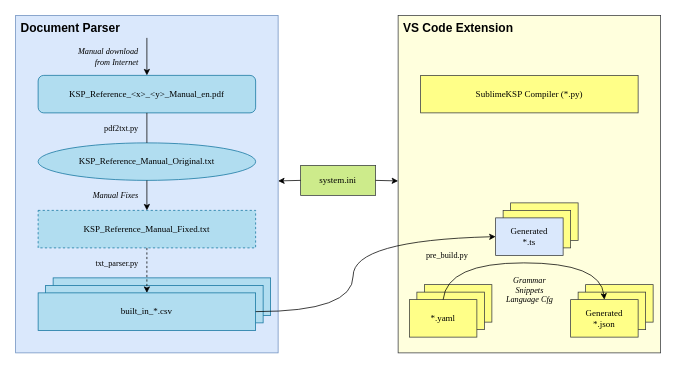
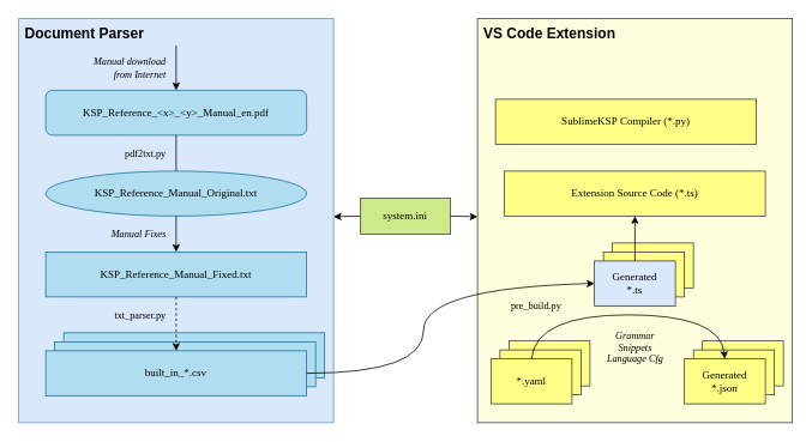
- <mxCell id="14" value="&lt;div&gt;SublimeKSP&amp;nbsp;&lt;span style=&quot;background-color: transparent; color: light-dark(rgb(0, 0, 0), rgb(255, 255, 255));&quot;&gt;Compiler (*.py)&lt;/span&gt;&lt;/div&gt;" style="rounded=0;whiteSpace=wrap;html=1;fontFamily=Lucida Console;fillColor=#ffff88;strokeColor=#36393d;fontStyle=0" vertex="1" parent="1"><mxGeometry x="560" y="100" width="290" height="50" as="geometry" /></mxCell>
+ <mxCell id="14" value="&lt;div&gt;SublimeKSP&amp;nbsp;&lt;span style=&quot;background-color: transparent; color: light-dark(rgb(0, 0, 0), rgb(255, 255, 255));&quot;&gt;Compiler (*.py)&lt;/span&gt;&lt;/div&gt;" style="rounded=0;whiteSpace=wrap;html=1;fontFamily=Lucida Console;fillColor=#ffff88;strokeColor=#36393d;fontStyle=0" vertex="1" parent="1"><mxGeometry x="550" y="110" width="290" height="50" as="geometry" /></mxCell>
+ <mxCell id="15" value="&lt;div&gt;Extension&amp;nbsp;&lt;span style=&quot;background-color: transparent; color: light-dark(rgb(0, 0, 0), rgb(255, 255, 255));&quot;&gt;Source Code (*.ts)&lt;/span&gt;&lt;/div&gt;" style="rounded=0;whiteSpace=wrap;html=1;fontFamily=Lucida Console;fillColor=#ffff88;strokeColor=#36393d;fontStyle=0" vertex="1" parent="1"><mxGeometry x="560" y="190" width="290" height="50" as="geometry" /></mxCell>
+ <mxCell id="19" value="" style="endArrow=classic;html=1;rounded=0;labelBackgroundColor=none;align=right;spacingRight=10;fontFamily=Lucida Console;fontStyle=2" edge="1" parent="1" source="18" target="15"><mxGeometry width="50" height="50" relative="1" as="geometry"><mxPoint x="950" y="350" as="sourcePoint" /><mxPoint x="705" y="280" as="targetPoint" /></mxGeometry></mxCell>
- <mxCell id="5" value="KSP_Reference_Manual_Fixed.txt" style="rounded=0;whiteSpace=wrap;html=1;fontFamily=Lucida Console;fillColor=#b1ddf0;strokeColor=#10739e;fontStyle=0;dashed=1;" vertex="1" parent="1"><mxGeometry x="50" y="280" width="290" height="50" as="geometry" /></mxCell>
+ <mxCell id="5" value="KSP_Reference_Manual_Fixed.txt" style="rounded=0;whiteSpace=wrap;html=1;fontFamily=Lucida Console;fillColor=#b1ddf0;strokeColor=#10739e;fontStyle=0" vertex="1" parent="1"><mxGeometry x="50" y="280" width="290" height="50" as="geometry" /></mxCell>
